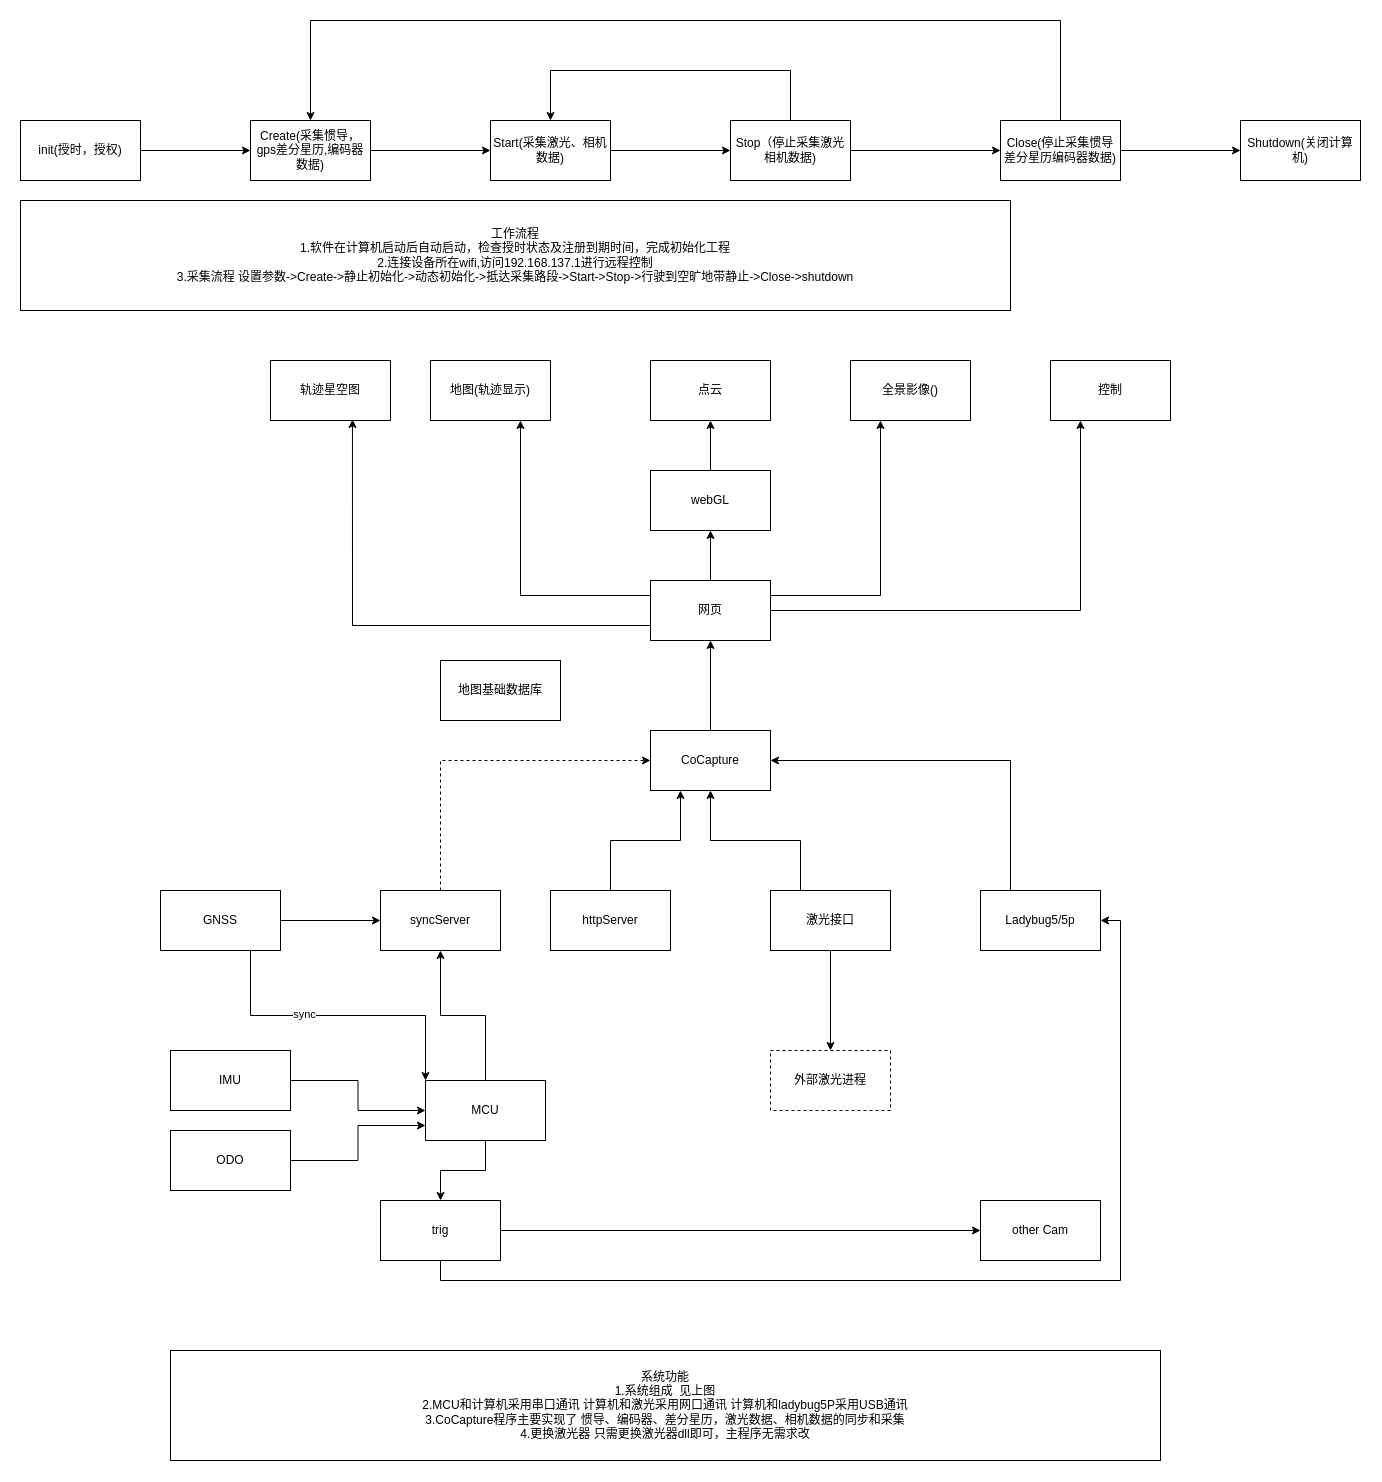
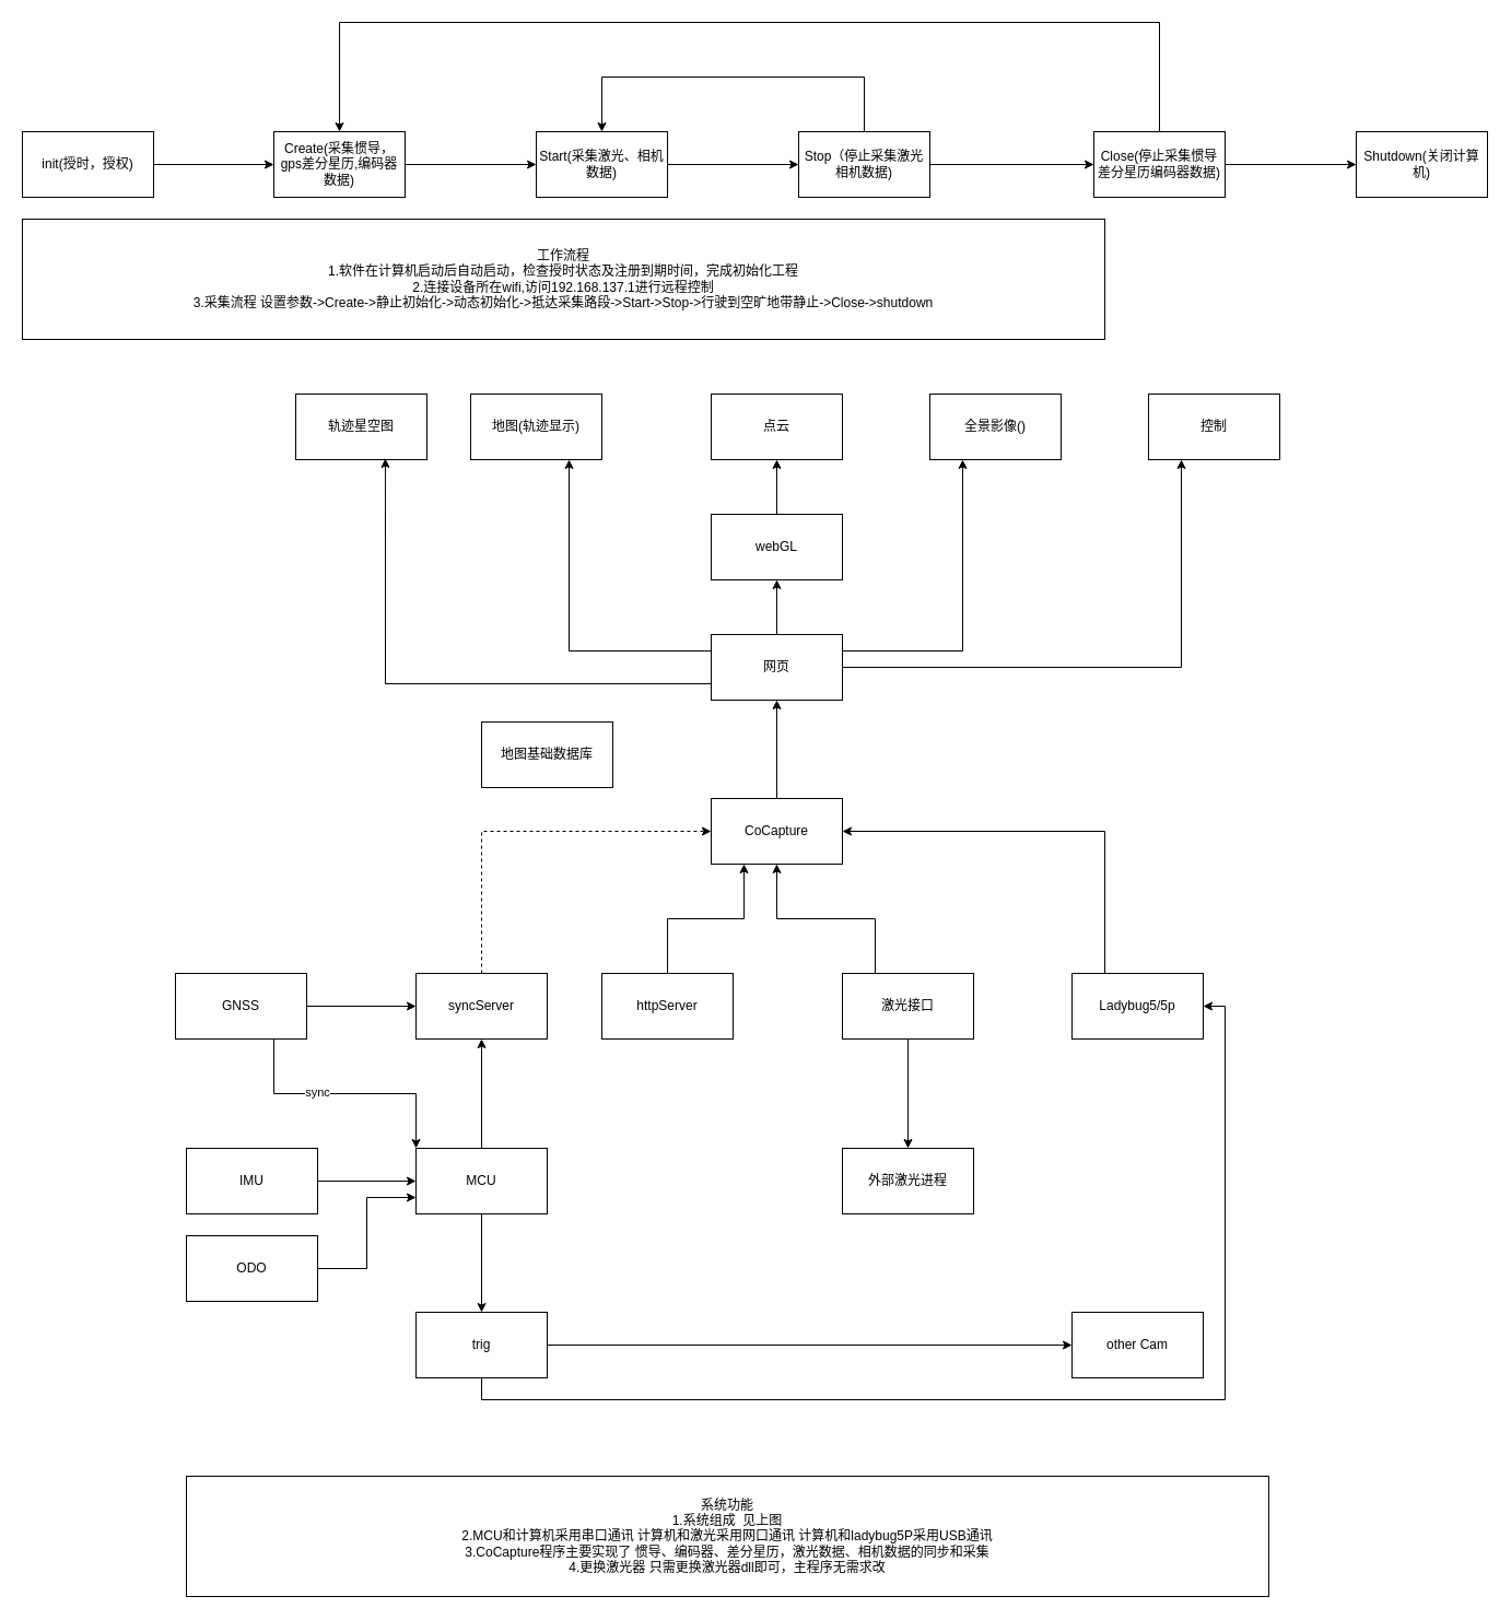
- <mxCell id="11" value="外部激光进程" style="rounded=0;whiteSpace=wrap;html=1;dashed=1;" vertex="1" parent="1"><mxGeometry x="770" y="1050" width="120" height="60" as="geometry" /></mxCell>
+ <mxCell id="11" value="外部激光进程" style="rounded=0;whiteSpace=wrap;html=1;" vertex="1" parent="1"><mxGeometry x="770" y="1050" width="120" height="60" as="geometry" /></mxCell>
- <mxCell id="21" value="MCU" style="rounded=0;whiteSpace=wrap;html=1;" vertex="1" parent="1"><mxGeometry x="425" y="1080" width="120" height="60" as="geometry" /></mxCell>
+ <mxCell id="21" value="MCU" style="rounded=0;whiteSpace=wrap;html=1;" vertex="1" parent="1"><mxGeometry x="380" y="1050" width="120" height="60" as="geometry" /></mxCell>
